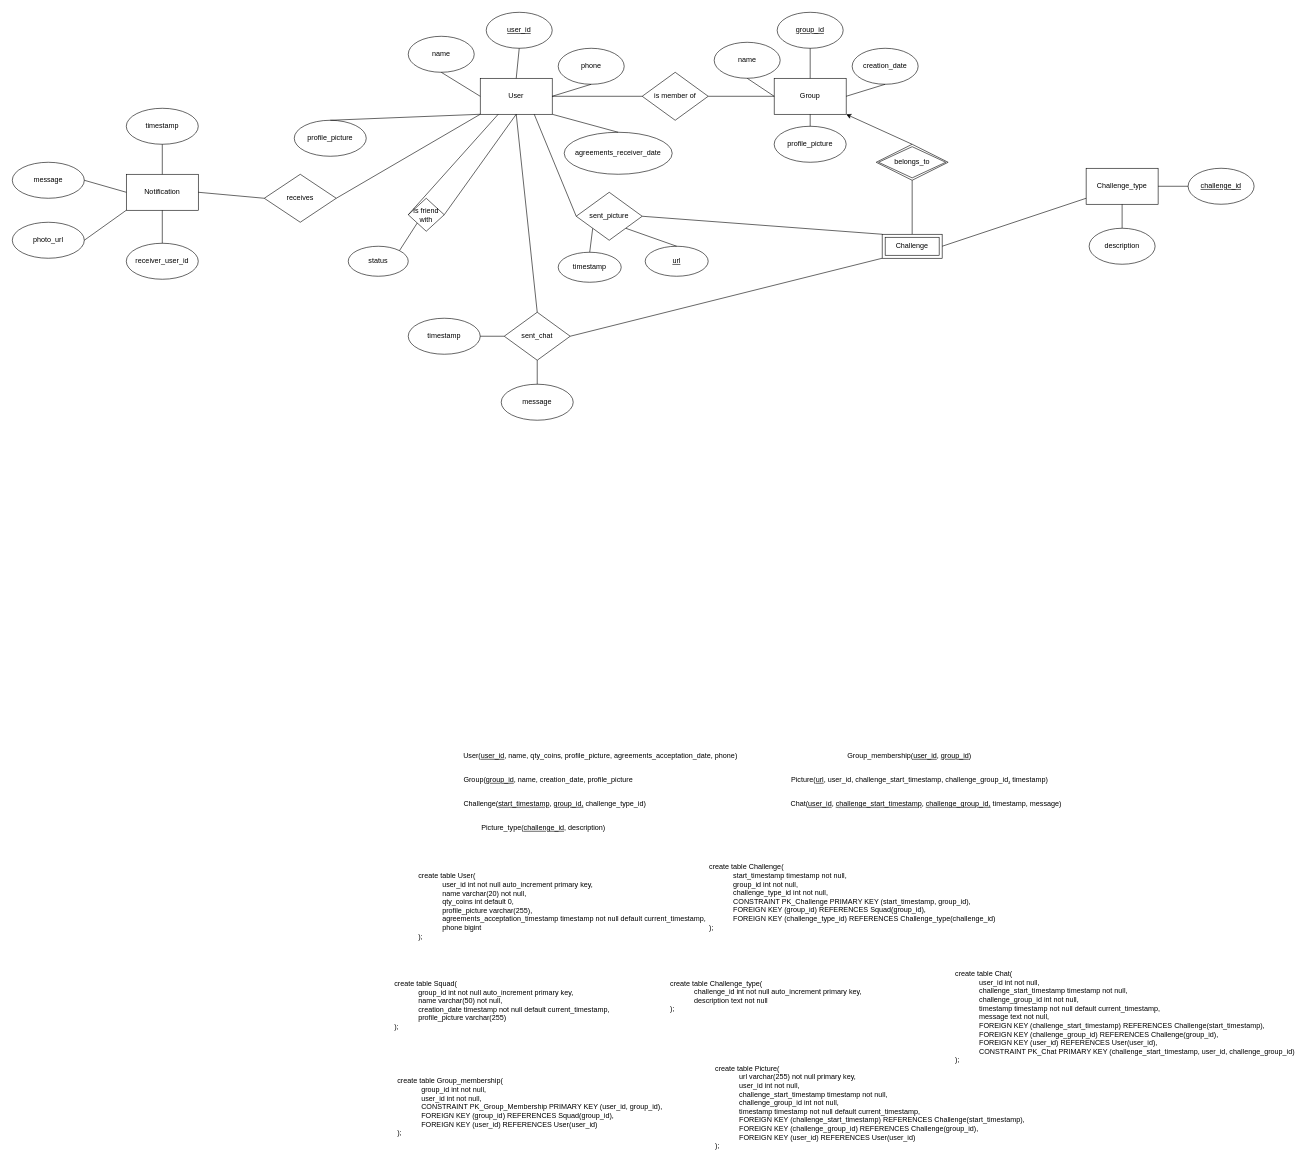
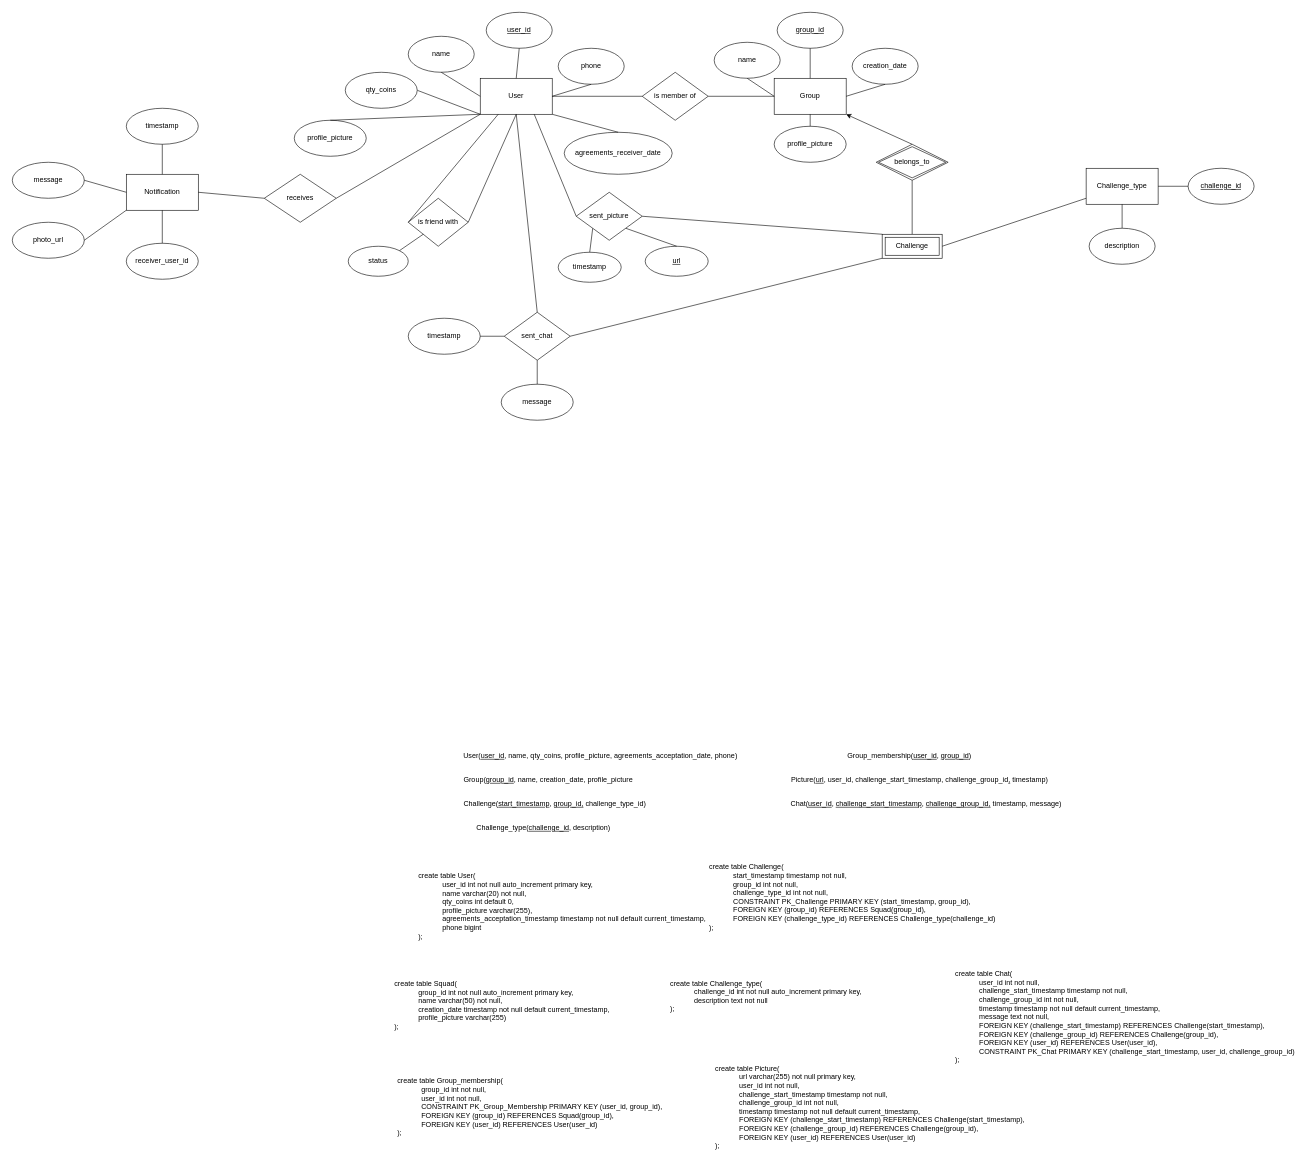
+ <mxCell id="22" value="qty_coins" style="ellipse;whiteSpace=wrap;html=1;" parent="1" vertex="1"><mxGeometry x="575" y="120" width="120" height="60" as="geometry" /></mxCell>
+ <mxCell id="21" value="" style="endArrow=none;html=1;entryX=0;entryY=1;entryDx=0;entryDy=0;exitX=1;exitY=0.5;exitDx=0;exitDy=0;" parent="1" source="22" target="2" edge="1"><mxGeometry width="50" height="50" relative="1" as="geometry"><mxPoint x="720" y="220" as="sourcePoint" /><mxPoint x="740" y="180" as="targetPoint" /></mxGeometry></mxCell>
- <mxCell id="65" value="is friend with" style="rhombus;whiteSpace=wrap;html=1;" vertex="1" parent="1"><mxGeometry x="680" y="330" width="60" height="55" as="geometry" /></mxCell>
+ <mxCell id="65" value="is friend with" style="rhombus;whiteSpace=wrap;html=1;" vertex="1" parent="1"><mxGeometry x="680" y="330" width="100" height="80" as="geometry" /></mxCell>
- <mxCell id="54" value="Picture_type(&lt;u&gt;challenge_id&lt;/u&gt;, description)" style="text;html=1;align=center;verticalAlign=middle;resizable=0;points=[];autosize=1;strokeColor=none;" parent="1" vertex="1"><mxGeometry x="785" y="1370" width="240" height="20" as="geometry" /></mxCell>
+ <mxCell id="54" value="Challenge_type(&lt;u&gt;challenge_id&lt;/u&gt;, description)" style="text;html=1;align=center;verticalAlign=middle;resizable=0;points=[];autosize=1;strokeColor=none;" parent="1" vertex="1"><mxGeometry x="785" y="1370" width="240" height="20" as="geometry" /></mxCell>
